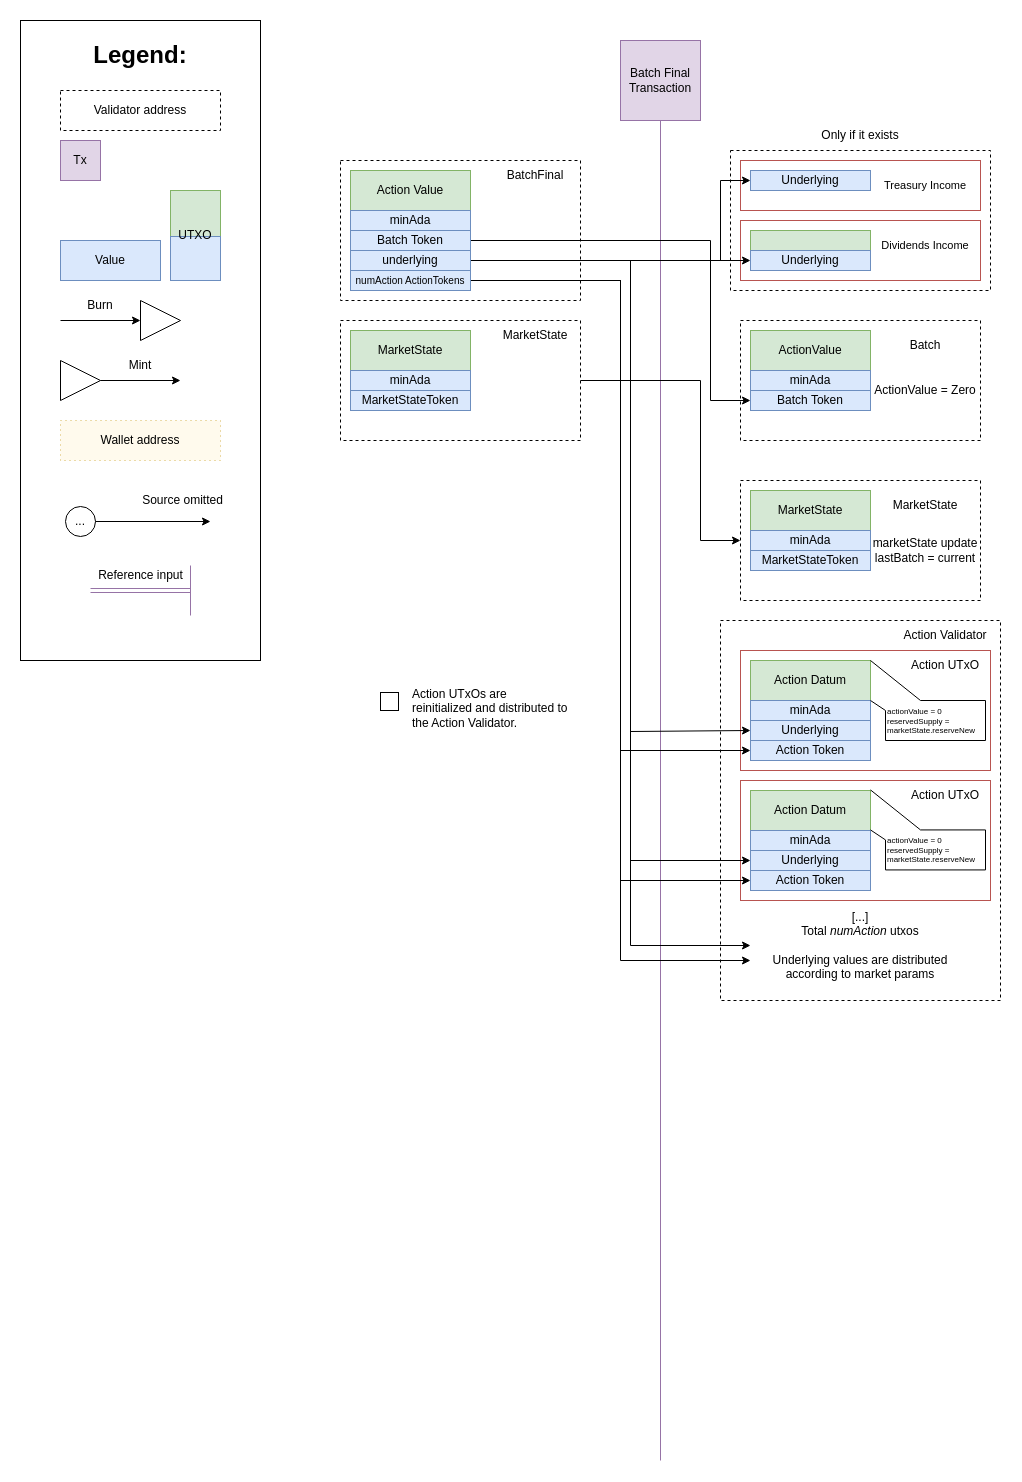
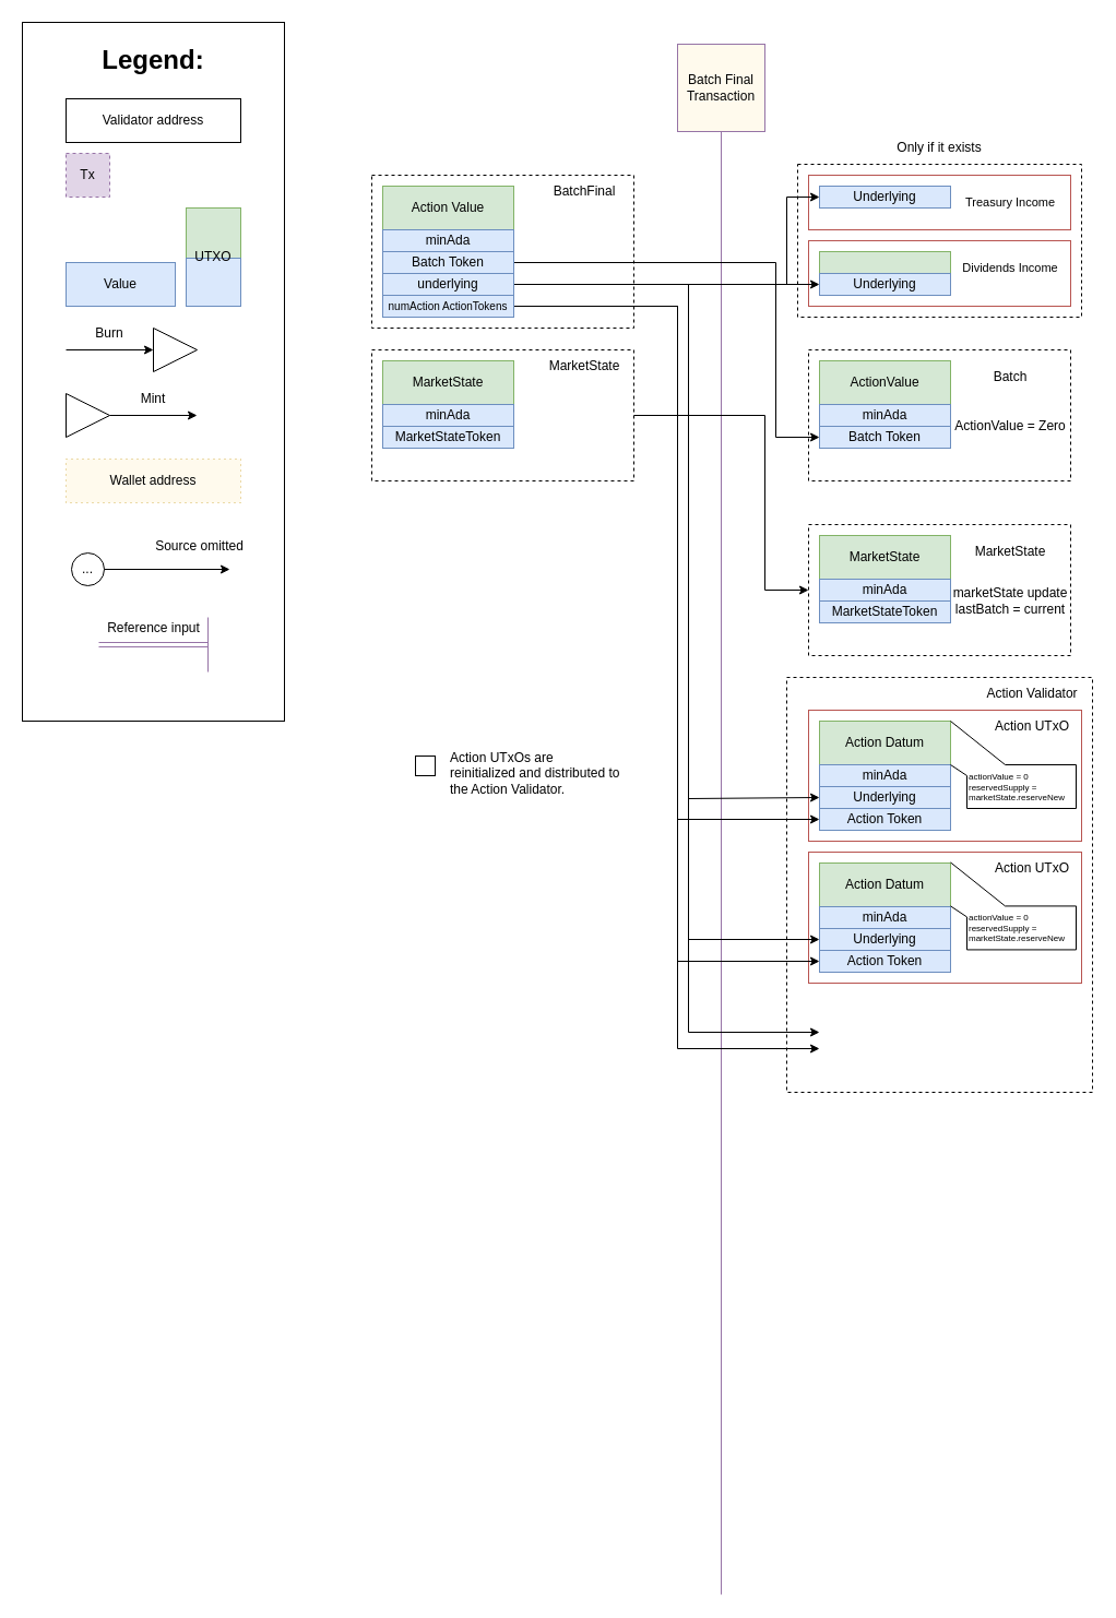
- <mxCell id="3" value="Batch Final Transaction" style="whiteSpace=wrap;html=1;aspect=fixed;fillColor=#e1d5e7;strokeColor=#9673a6;" parent="1" vertex="1"><mxGeometry x="620" y="40" width="80" height="80" as="geometry" /></mxCell>
+ <mxCell id="3" value="Batch Final Transaction" style="whiteSpace=wrap;html=1;aspect=fixed;fillColor=#fffaed;strokeColor=#9673a6;" parent="1" vertex="1"><mxGeometry x="620" y="40" width="80" height="80" as="geometry" /></mxCell>
- <mxCell id="64" value="Validator address" style="rounded=0;whiteSpace=wrap;html=1;fontSize=12;fillColor=none;dashed=1;horizontal=1;strokeColor=#000000;gradientColor=none;movable=1;resizable=1;rotatable=1;deletable=1;editable=1;locked=0;connectable=1;" parent="1" vertex="1"><mxGeometry x="60" y="90" width="160" height="40" as="geometry" /></mxCell>
+ <mxCell id="64" value="Validator address" style="rounded=0;whiteSpace=wrap;html=1;fontSize=12;fillColor=none;dashed=0;horizontal=1;strokeColor=#000000;gradientColor=none;movable=1;resizable=1;rotatable=1;deletable=1;editable=1;locked=0;connectable=1;" parent="1" vertex="1"><mxGeometry x="60" y="90" width="160" height="40" as="geometry" /></mxCell>
- <mxCell id="65" value="Tx" style="rounded=0;whiteSpace=wrap;html=1;fontSize=12;fillColor=#e1d5e7;horizontal=1;strokeColor=#9673a6;movable=1;resizable=1;rotatable=1;deletable=1;editable=1;locked=0;connectable=1;" parent="1" vertex="1"><mxGeometry x="60" y="140" width="40" height="40" as="geometry" /></mxCell>
+ <mxCell id="65" value="Tx" style="rounded=0;whiteSpace=wrap;html=1;fontSize=12;fillColor=#e1d5e7;horizontal=1;strokeColor=#9673a6;movable=1;resizable=1;rotatable=1;deletable=1;editable=1;locked=0;connectable=1;dashed=1;" parent="1" vertex="1"><mxGeometry x="60" y="140" width="40" height="40" as="geometry" /></mxCell>
- <mxCell id="31" value="[...]&lt;br&gt;&lt;div&gt;Total &lt;i&gt;numAction&lt;/i&gt; utxos&lt;/div&gt;&lt;div&gt;&lt;br&gt;&lt;/div&gt;Underlying values are distributed according to market params" style="text;html=1;strokeColor=none;fillColor=none;align=center;verticalAlign=middle;whiteSpace=wrap;rounded=0;" parent="1" vertex="1"><mxGeometry x="770" y="910" width="180" height="70" as="geometry" /></mxCell>
